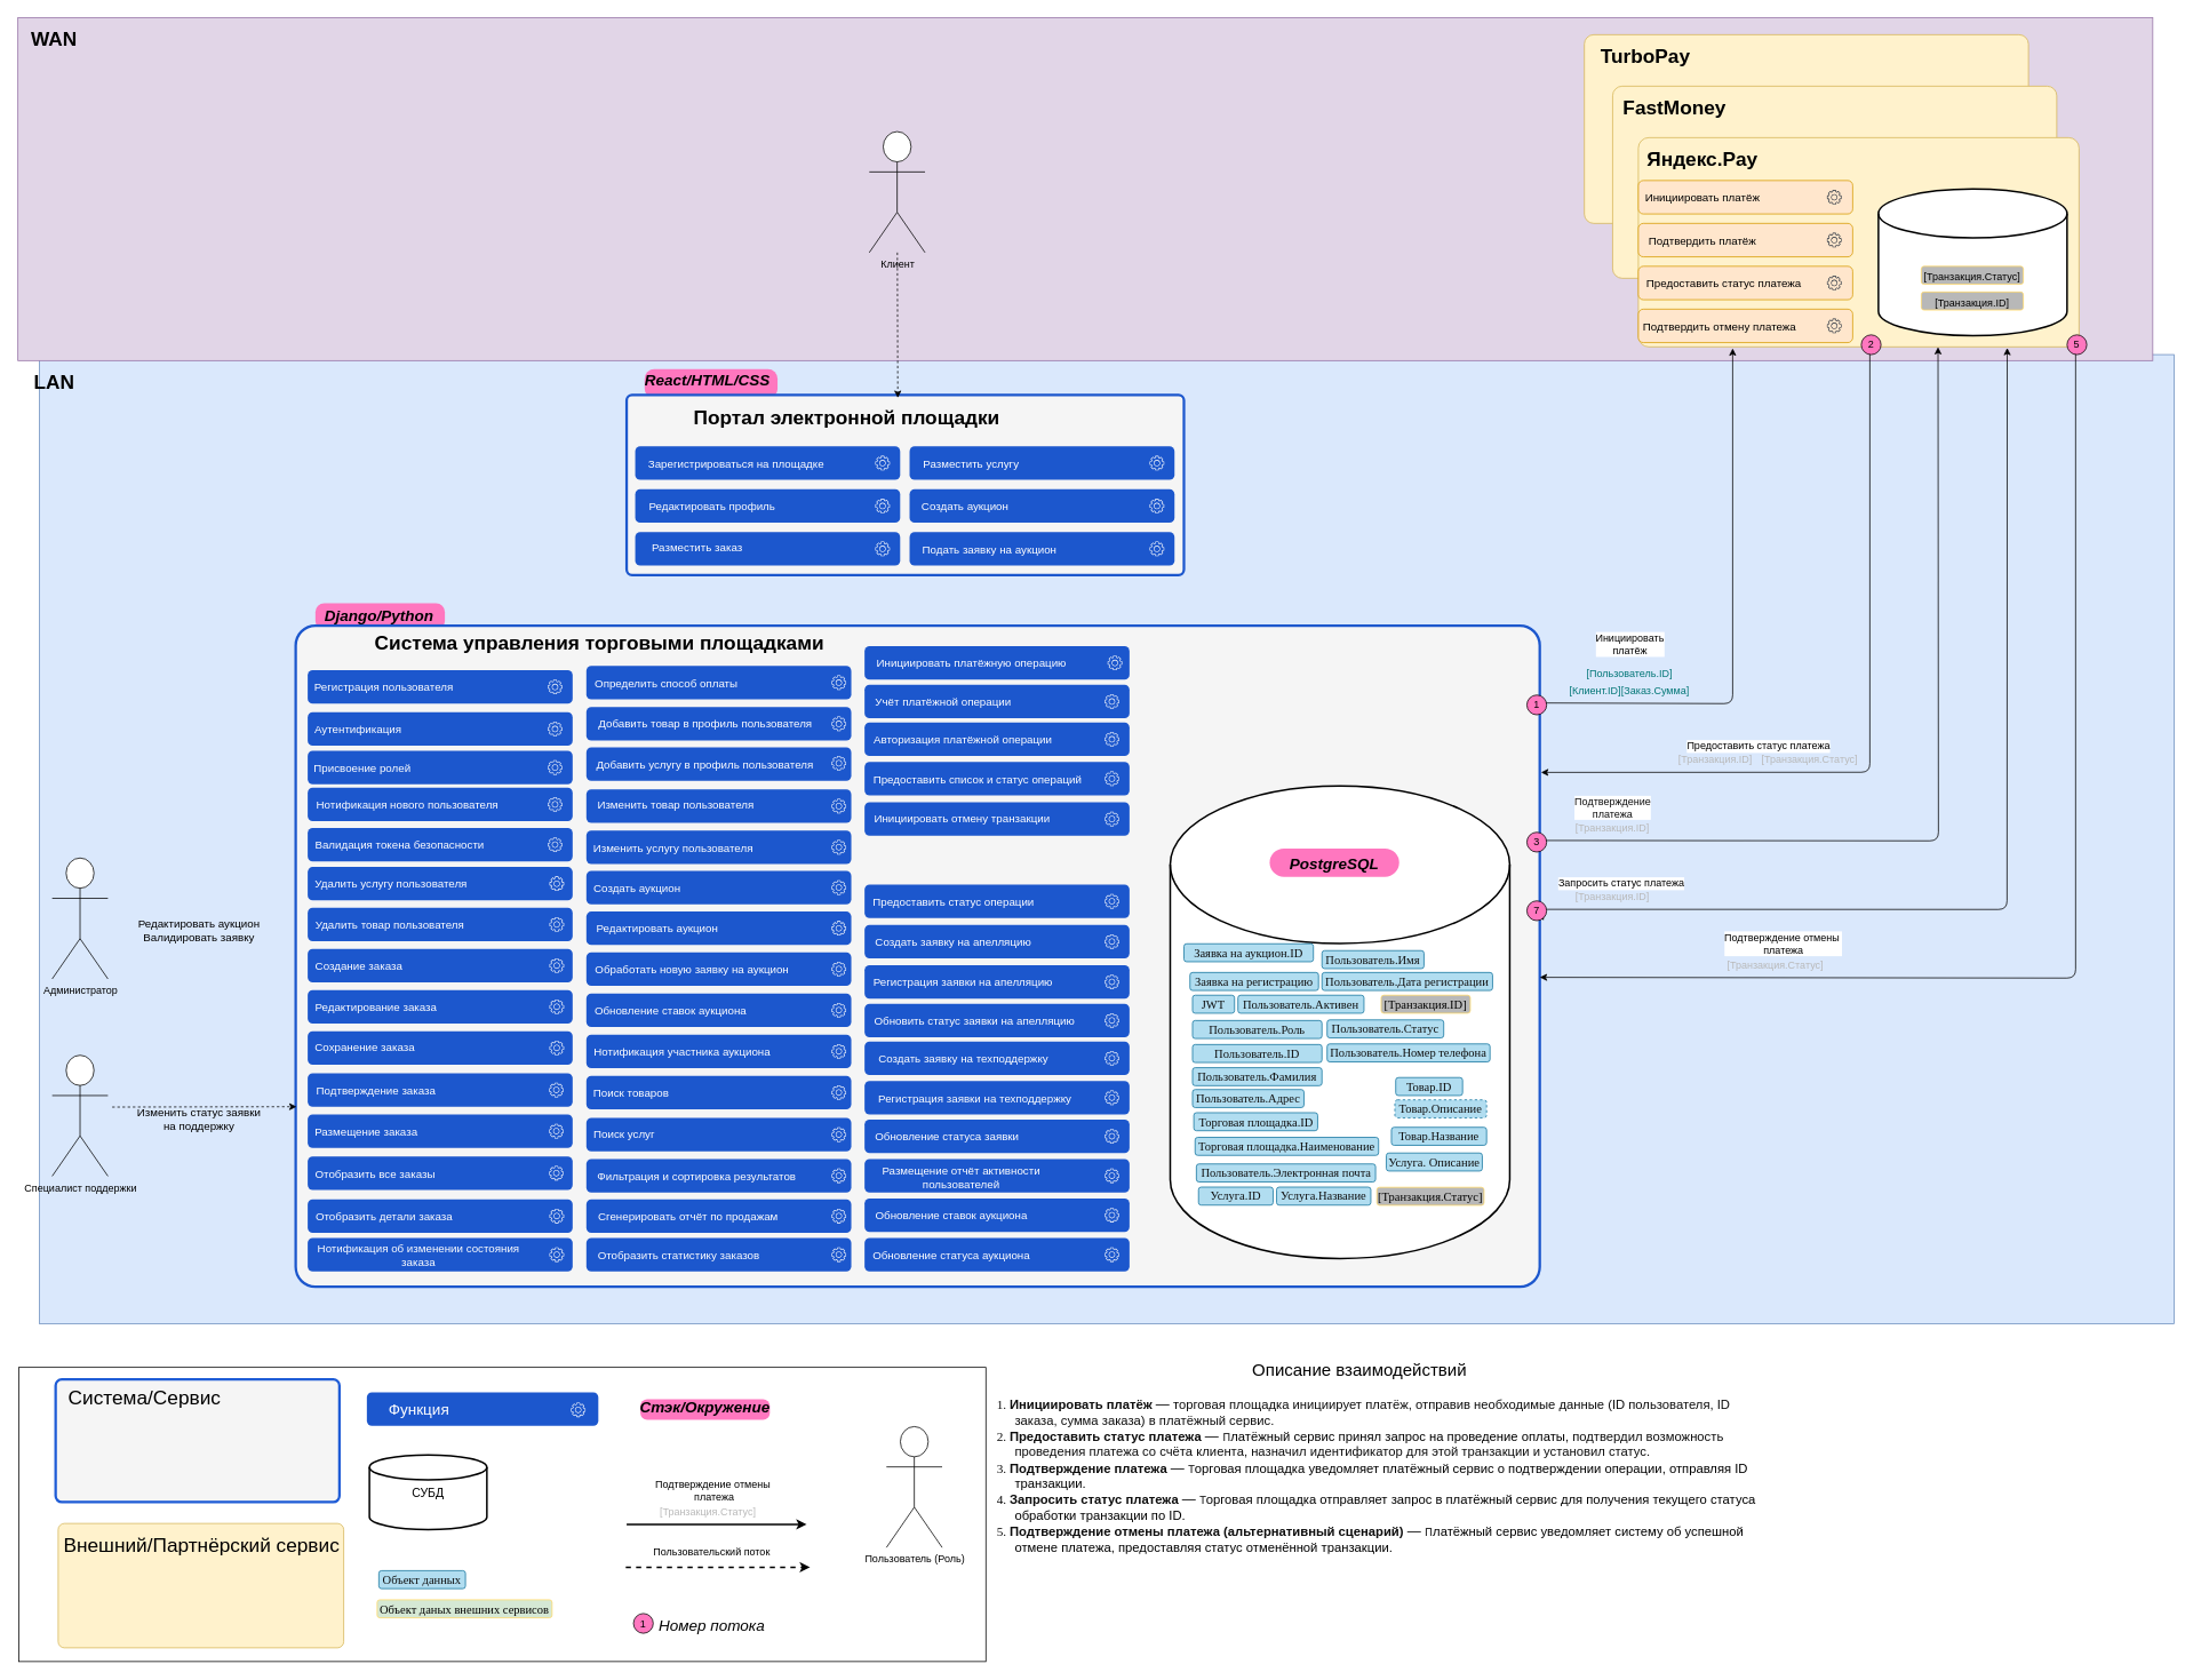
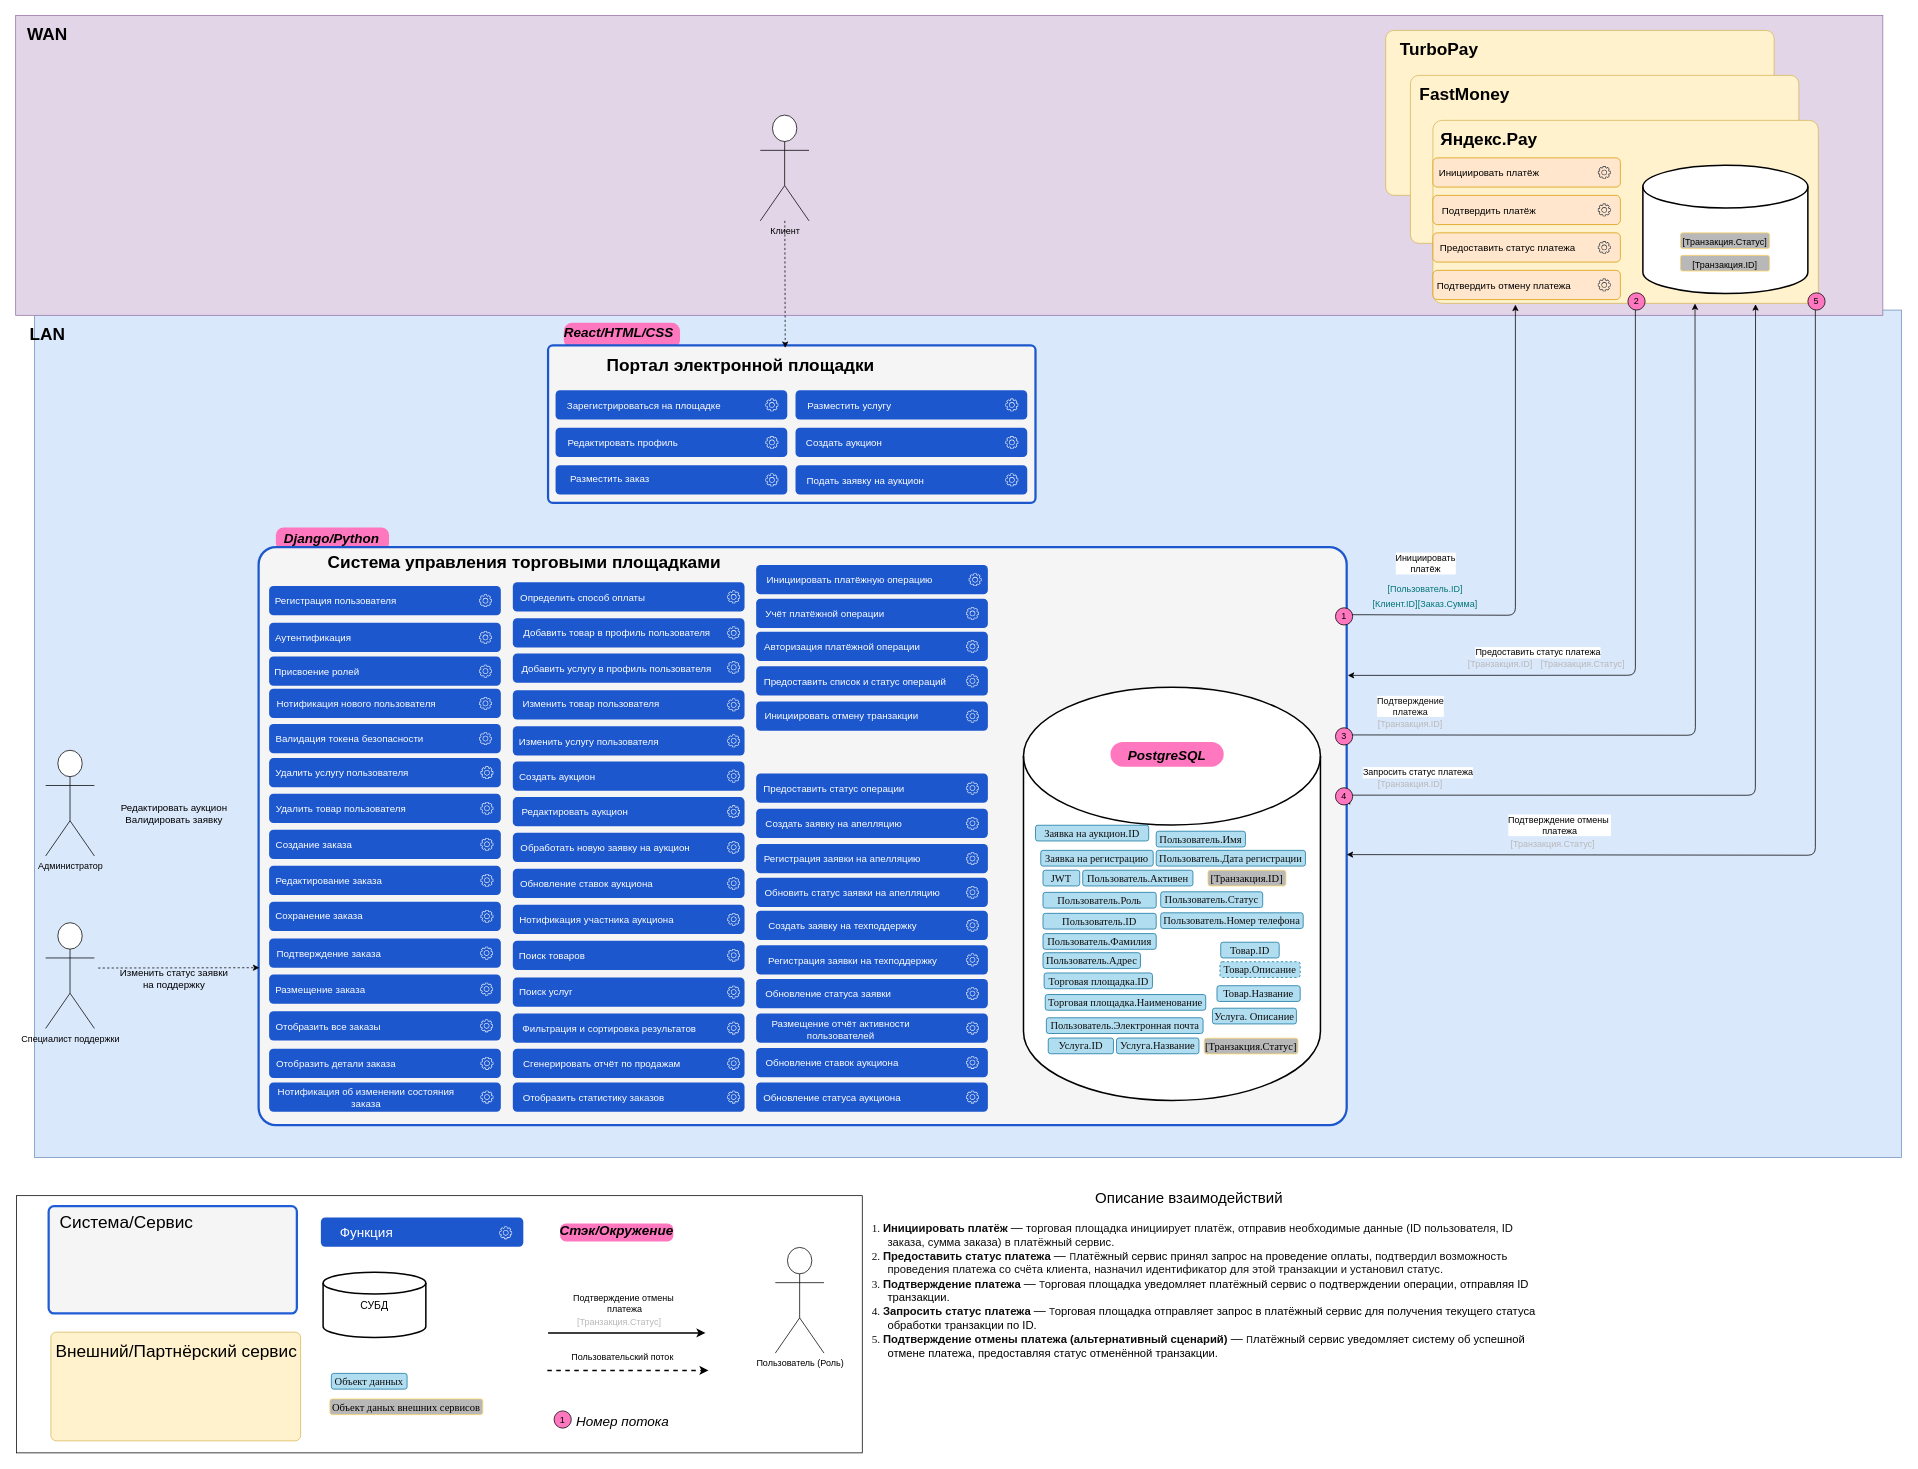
- <mxCell id="73" value="7" style="ellipse;whiteSpace=wrap;html=1;aspect=fixed;rounded=1;fillColor=#FF77BF;" parent="1" vertex="1"><mxGeometry x="1780" y="1050" width="23" height="23" as="geometry" /></mxCell>
+ <mxCell id="73" value="4" style="ellipse;whiteSpace=wrap;html=1;aspect=fixed;rounded=1;fillColor=#FF77BF;" parent="1" vertex="1"><mxGeometry x="1780" y="1050" width="23" height="23" as="geometry" /></mxCell>
- <mxCell id="89" value="&lt;p style=&quot;margin: 0px 0px 0px 13px; text-indent: -13px; font-variant-numeric: normal; font-variant-east-asian: normal; font-variant-alternates: normal; font-kerning: auto; font-optical-sizing: auto; font-feature-settings: normal; font-variation-settings: normal; font-variant-position: normal; font-stretch: normal; line-height: normal; text-align: start;&quot; class=&quot;p1&quot;&gt;&lt;span style=&quot;text-align: center; text-indent: 0px;&quot;&gt;&lt;font style=&quot;font-size: 14px;&quot; face=&quot;Times New Roman&quot;&gt;Объект даных внешних сервисов&lt;/font&gt;&lt;/span&gt;&lt;br&gt;&lt;/p&gt;" style="rounded=1;whiteSpace=wrap;html=1;fillColor=#d5e8d4;strokeColor=#FFD966;" parent="1" vertex="1"><mxGeometry x="439" y="1865" width="204" height="21" as="geometry" /></mxCell>
+ <mxCell id="89" value="&lt;p style=&quot;margin: 0px 0px 0px 13px; text-indent: -13px; font-variant-numeric: normal; font-variant-east-asian: normal; font-variant-alternates: normal; font-kerning: auto; font-optical-sizing: auto; font-feature-settings: normal; font-variation-settings: normal; font-variant-position: normal; font-stretch: normal; line-height: normal; text-align: start;&quot; class=&quot;p1&quot;&gt;&lt;span style=&quot;text-align: center; text-indent: 0px;&quot;&gt;&lt;font style=&quot;font-size: 14px;&quot; face=&quot;Times New Roman&quot;&gt;Объект даных внешних сервисов&lt;/font&gt;&lt;/span&gt;&lt;br&gt;&lt;/p&gt;" style="rounded=1;whiteSpace=wrap;html=1;fillColor=#B8B8B8;strokeColor=#FFD966;" parent="1" vertex="1"><mxGeometry x="439" y="1865" width="204" height="21" as="geometry" /></mxCell>
